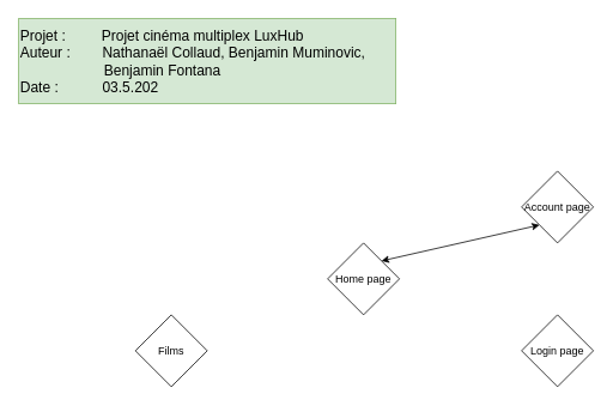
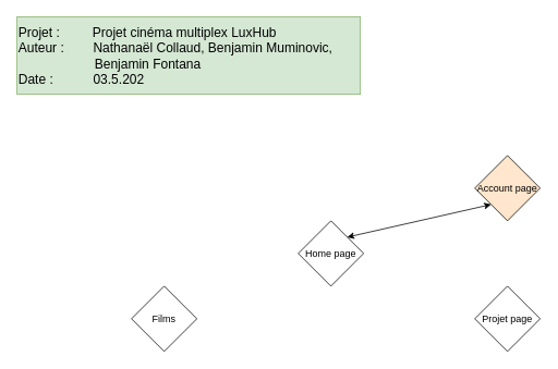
- <mxCell id="5" value="Account page" style="rhombus;whiteSpace=wrap;html=1;" vertex="1" parent="1"><mxGeometry x="580" y="190" width="80" height="80" as="geometry" /></mxCell>
+ <mxCell id="5" value="Account page" style="rhombus;whiteSpace=wrap;html=1;fillColor=#ffe6cc;" vertex="1" parent="1"><mxGeometry x="580" y="190" width="80" height="80" as="geometry" /></mxCell>
- <mxCell id="4" value="Films" style="rhombus;whiteSpace=wrap;html=1;" vertex="1" parent="1"><mxGeometry x="150" y="350" width="80" height="80" as="geometry" /></mxCell>
+ <mxCell id="4" value="Films" style="rhombus;whiteSpace=wrap;html=1;" vertex="1" parent="1"><mxGeometry x="160" y="350" width="80" height="80" as="geometry" /></mxCell>
- <mxCell id="3" value="Login page" style="rhombus;whiteSpace=wrap;html=1;" vertex="1" parent="1"><mxGeometry x="580" y="350" width="80" height="80" as="geometry" /></mxCell>
+ <mxCell id="3" value="Projet page" style="rhombus;whiteSpace=wrap;html=1;" vertex="1" parent="1"><mxGeometry x="580" y="350" width="80" height="80" as="geometry" /></mxCell>
